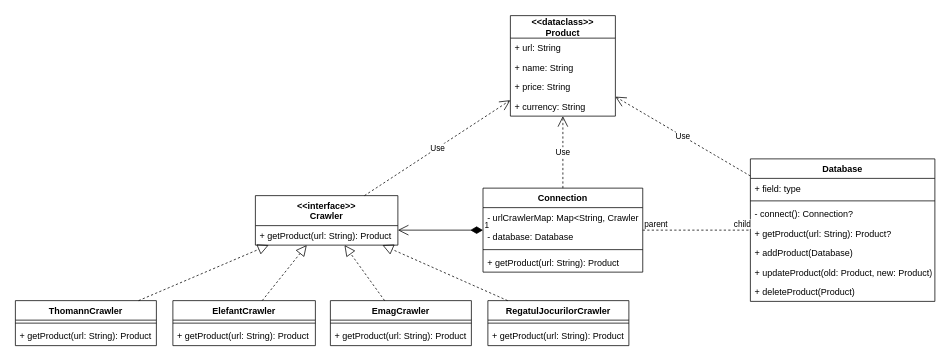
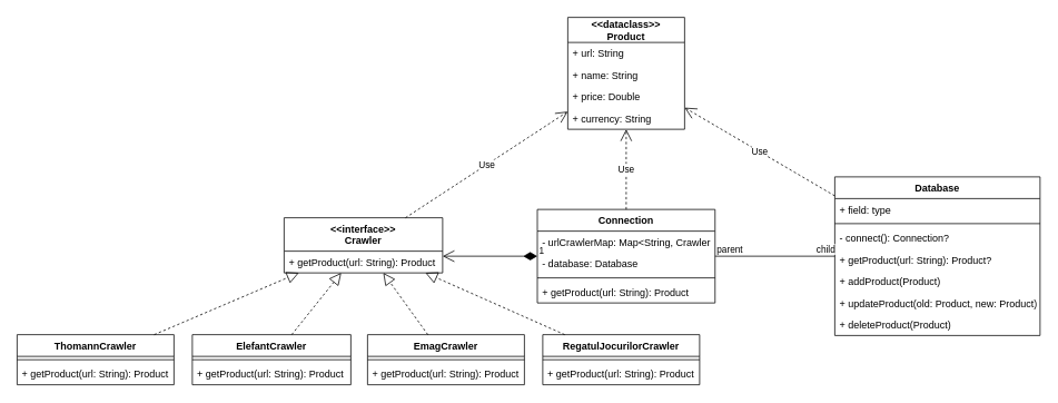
- <mxCell id="36" value="+ price: String" style="text;strokeColor=none;fillColor=none;align=left;verticalAlign=top;spacingLeft=4;spacingRight=4;overflow=hidden;rotatable=0;points=[[0,0.5],[1,0.5]];portConstraint=eastwest;" vertex="1" parent="33"><mxGeometry y="82" width="140" height="26" as="geometry" /></mxCell>
+ <mxCell id="36" value="+ price: Double" style="text;strokeColor=none;fillColor=none;align=left;verticalAlign=top;spacingLeft=4;spacingRight=4;overflow=hidden;rotatable=0;points=[[0,0.5],[1,0.5]];portConstraint=eastwest;" vertex="1" parent="33"><mxGeometry y="82" width="140" height="26" as="geometry" /></mxCell>
- <mxCell id="40" value="" style="endArrow=none;html=1;edgeStyle=orthogonalEdgeStyle;rounded=0;dashed=1;" edge="1" parent="1" source="20" target="25"><mxGeometry relative="1" as="geometry"><mxPoint x="750" y="260" as="sourcePoint" /><mxPoint x="910" y="260" as="targetPoint" /></mxGeometry></mxCell>
+ <mxCell id="40" value="" style="endArrow=none;html=1;edgeStyle=orthogonalEdgeStyle;rounded=0;" edge="1" parent="1" source="20" target="25"><mxGeometry relative="1" as="geometry"><mxPoint x="750" y="260" as="sourcePoint" /><mxPoint x="910" y="260" as="targetPoint" /></mxGeometry></mxCell>
- <mxCell id="30" value="+ addProduct(Database)" style="text;strokeColor=none;fillColor=none;align=left;verticalAlign=top;spacingLeft=4;spacingRight=4;overflow=hidden;rotatable=0;points=[[0,0.5],[1,0.5]];portConstraint=eastwest;" vertex="1" parent="25"><mxGeometry y="112" width="246" height="26" as="geometry" /></mxCell>
+ <mxCell id="30" value="+ addProduct(Product)" style="text;strokeColor=none;fillColor=none;align=left;verticalAlign=top;spacingLeft=4;spacingRight=4;overflow=hidden;rotatable=0;points=[[0,0.5],[1,0.5]];portConstraint=eastwest;" vertex="1" parent="25"><mxGeometry y="112" width="246" height="26" as="geometry" /></mxCell>
